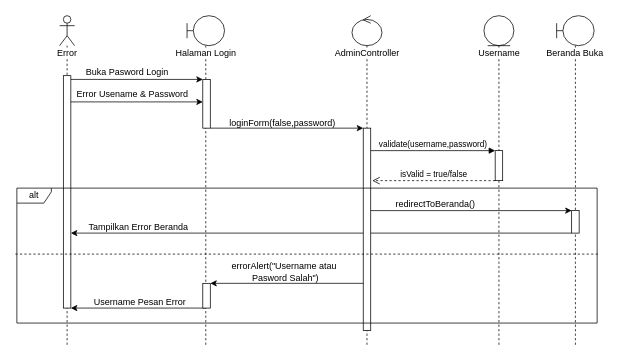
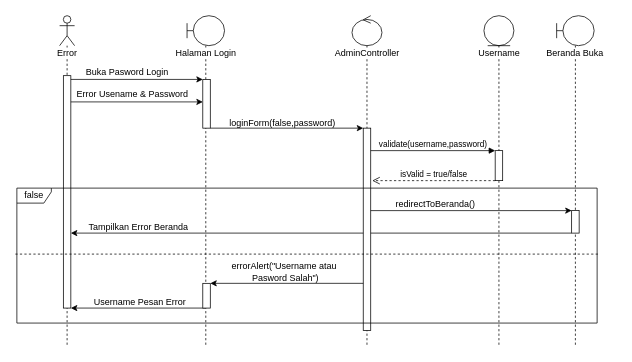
- <mxCell id="31" value="alt" style="shape=umlFrame;whiteSpace=wrap;html=1;pointerEvents=0;width=46;height=20;" parent="1" vertex="1"><mxGeometry x="22" y="250" width="774" height="180" as="geometry" /></mxCell>
+ <mxCell id="31" value="false" style="shape=umlFrame;whiteSpace=wrap;html=1;pointerEvents=0;width=46;height=20;" parent="1" vertex="1"><mxGeometry x="22" y="250" width="774" height="180" as="geometry" /></mxCell>
